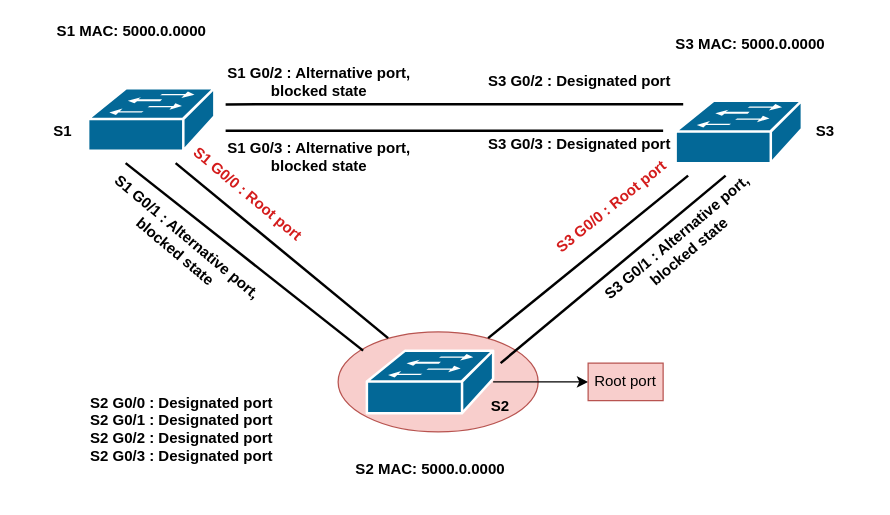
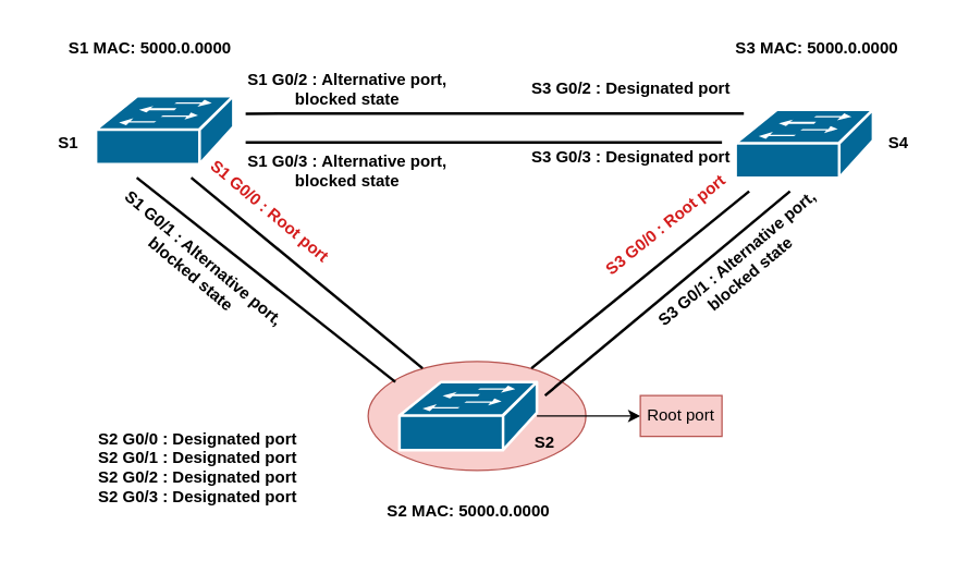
- <mxCell id="14" value="S1 MAC: 5000.0.0000" style="text;html=1;align=center;verticalAlign=middle;whiteSpace=wrap;rounded=0;strokeWidth=2;fontStyle=1" parent="1" vertex="1"><mxGeometry x="15" y="10" width="180" height="30" as="geometry" /></mxCell>
+ <mxCell id="14" value="S1 MAC: 5000.0.0000" style="text;html=1;align=center;verticalAlign=middle;whiteSpace=wrap;rounded=0;strokeWidth=2;fontStyle=1" parent="1" vertex="1"><mxGeometry x="20" y="20" width="180" height="30" as="geometry" /></mxCell>
- <mxCell id="18" value="S3" style="text;html=1;align=center;verticalAlign=middle;whiteSpace=wrap;rounded=0;fontStyle=1" parent="1" vertex="1"><mxGeometry x="630" y="90" width="60" height="30" as="geometry" /></mxCell>
+ <mxCell id="18" value="S4" style="text;html=1;align=center;verticalAlign=middle;whiteSpace=wrap;rounded=0;fontStyle=1" parent="1" vertex="1"><mxGeometry x="630" y="90" width="60" height="30" as="geometry" /></mxCell>
